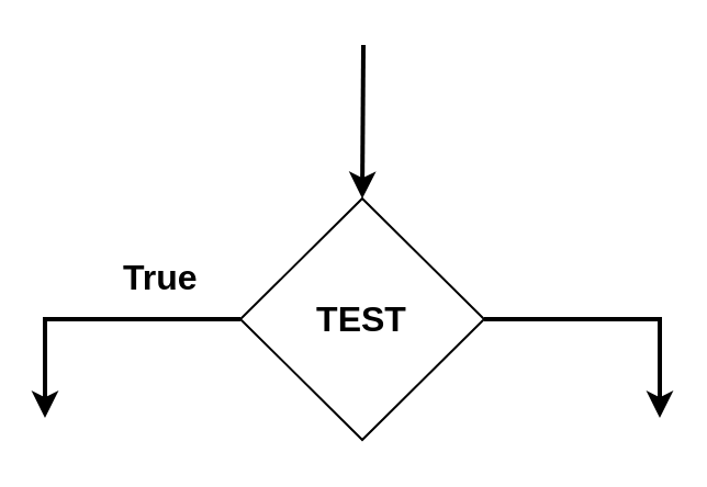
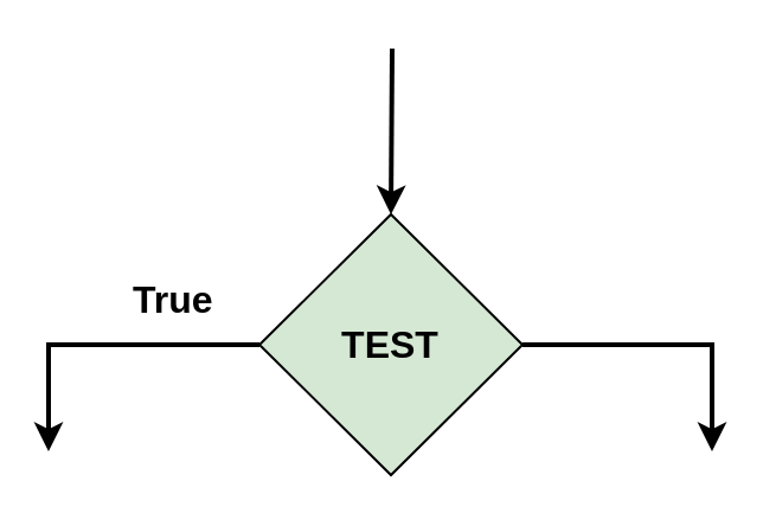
- <mxCell id="2" value="&lt;font style=&quot;font-size: 16px;&quot;&gt;&lt;b&gt;TEST&lt;/b&gt;&lt;/font&gt;" style="rhombus;whiteSpace=wrap;html=1;" vertex="1" parent="1"><mxGeometry x="109" y="90" width="111" height="110" as="geometry" /></mxCell>
+ <mxCell id="2" value="&lt;font style=&quot;font-size: 16px;&quot;&gt;&lt;b&gt;TEST&lt;/b&gt;&lt;/font&gt;" style="rhombus;whiteSpace=wrap;html=1;fillColor=#d5e8d4;" vertex="1" parent="1"><mxGeometry x="109" y="90" width="111" height="110" as="geometry" /></mxCell>
